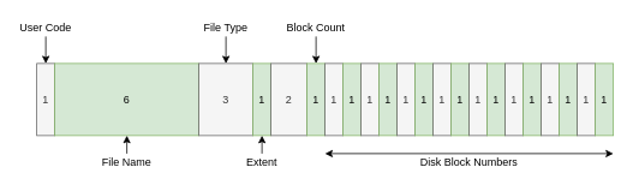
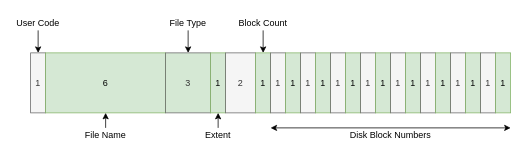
- <mxCell id="4" value="3" style="rounded=0;whiteSpace=wrap;html=1;fillColor=#f5f5f5;strokeColor=#666666;fontColor=#333333;" parent="1" vertex="1"><mxGeometry x="220" y="70" width="60" height="80" as="geometry" /></mxCell>
+ <mxCell id="4" value="3" style="rounded=0;whiteSpace=wrap;html=1;fillColor=#d5e8d4;strokeColor=#666666;fontColor=#333333;" parent="1" vertex="1"><mxGeometry x="220" y="70" width="60" height="80" as="geometry" /></mxCell>
